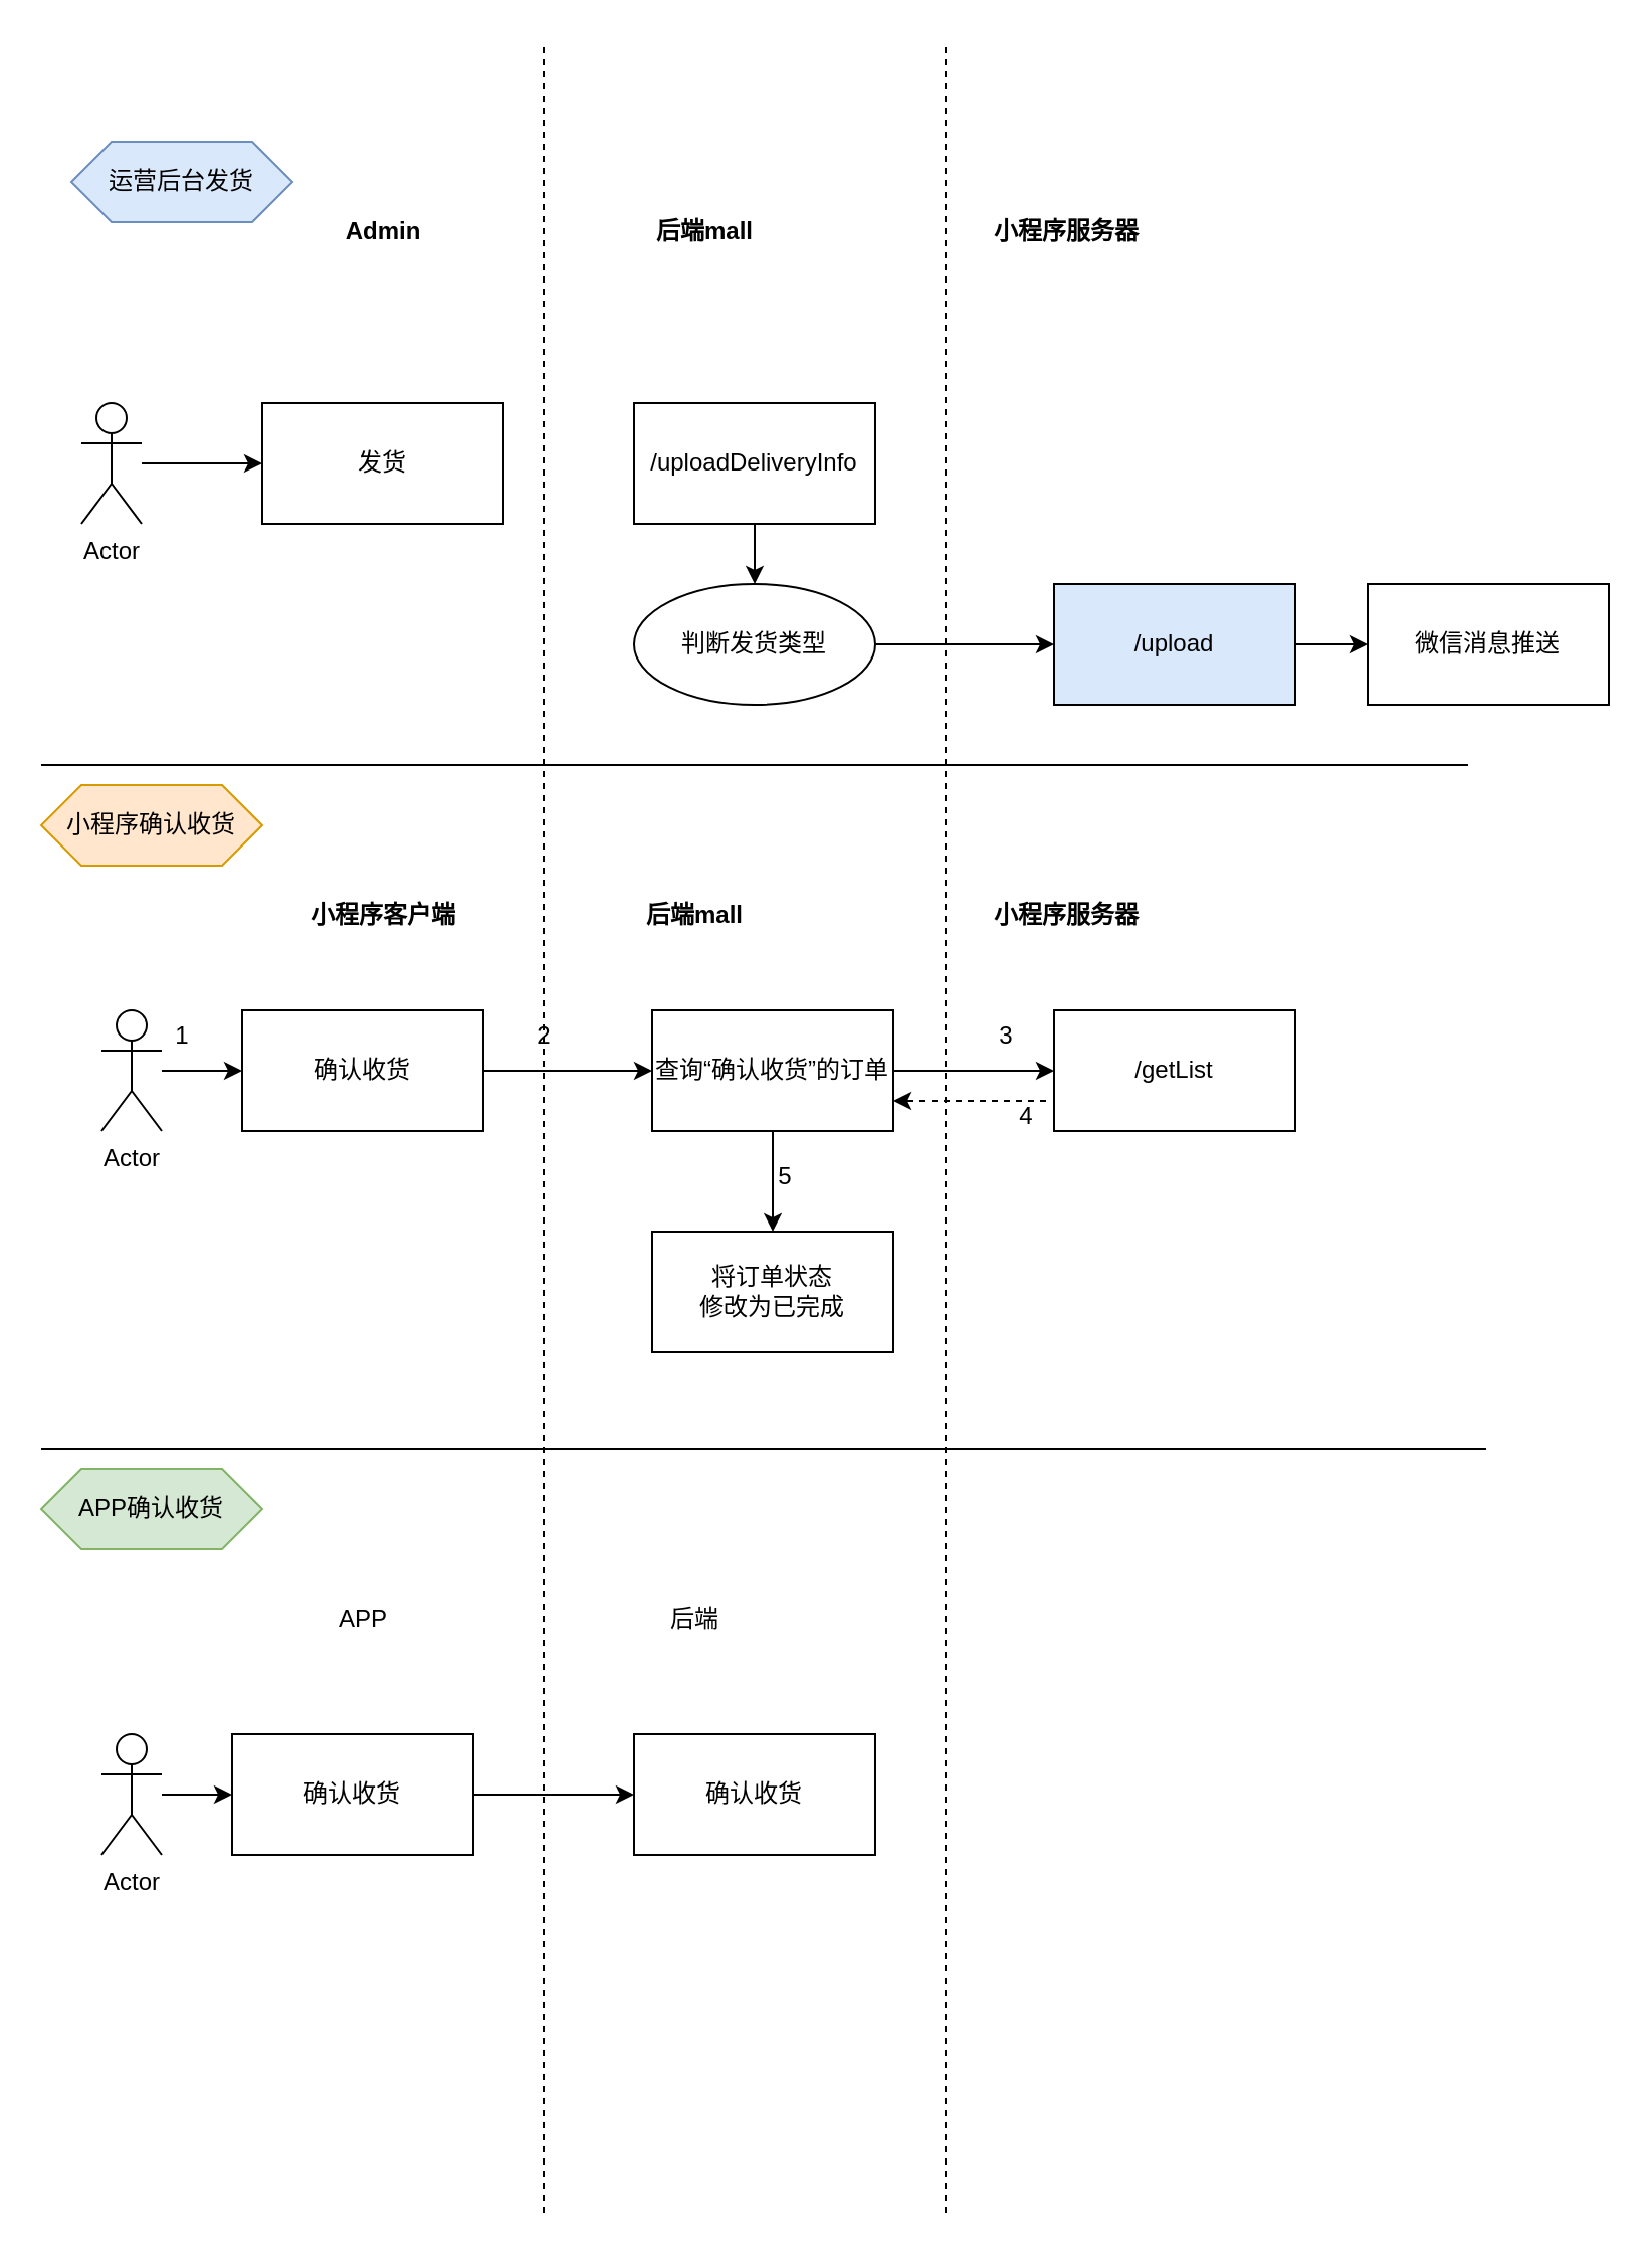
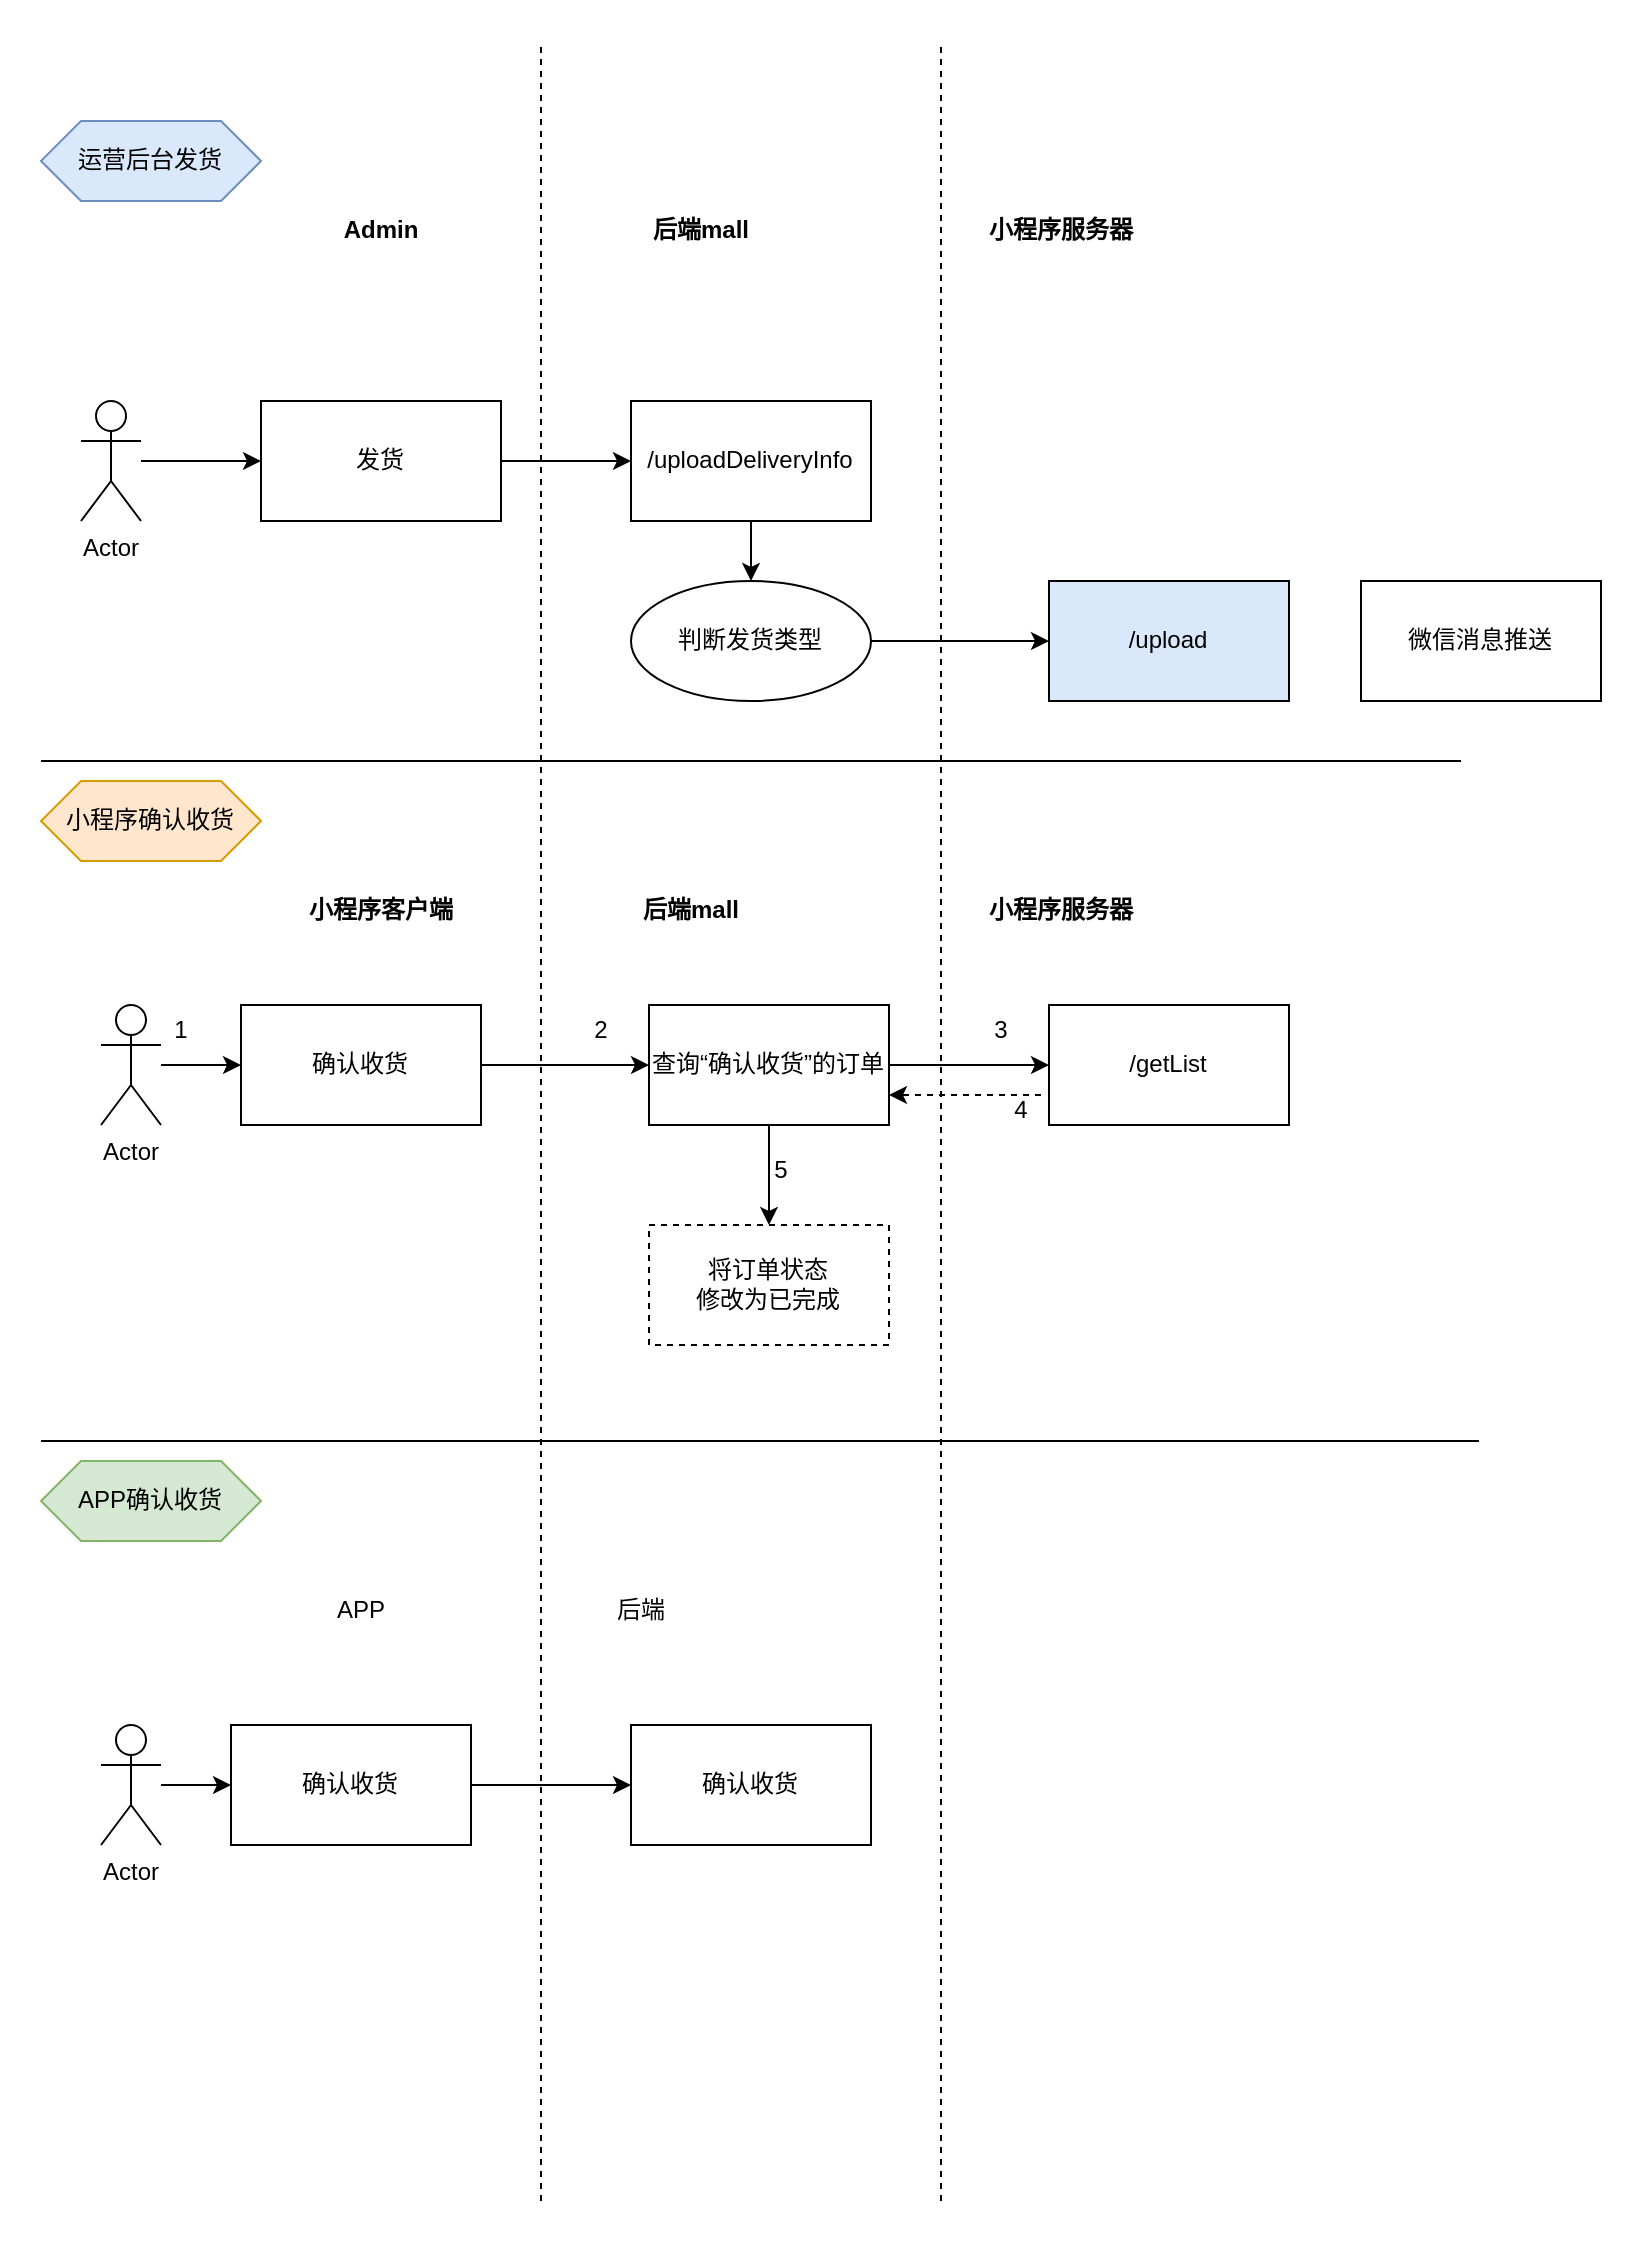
- <mxCell id="32" value="运营后台发货" style="shape=hexagon;perimeter=hexagonPerimeter2;whiteSpace=wrap;html=1;fixedSize=1;fillColor=#dae8fc;strokeColor=#6c8ebf;" vertex="1" parent="1"><mxGeometry x="35" y="70" width="110" height="40" as="geometry" /></mxCell>
+ <mxCell id="32" value="运营后台发货" style="shape=hexagon;perimeter=hexagonPerimeter2;whiteSpace=wrap;html=1;fixedSize=1;fillColor=#dae8fc;strokeColor=#6c8ebf;" vertex="1" parent="1"><mxGeometry y="60" width="110" height="40" as="geometry" x="20" /></mxCell>
+ <mxCell id="39" value="" style="edgeStyle=orthogonalEdgeStyle;rounded=0;orthogonalLoop=1;jettySize=auto;html=1;" edge="1" parent="1" source="40" target="43"><mxGeometry relative="1" as="geometry" /></mxCell>
- <mxCell id="44" value="" style="edgeStyle=orthogonalEdgeStyle;rounded=0;orthogonalLoop=1;jettySize=auto;html=1;" edge="1" parent="1" source="45" target="47"><mxGeometry relative="1" as="geometry" /></mxCell>
- <mxCell id="26" value="2" style="text;html=1;align=center;verticalAlign=middle;resizable=0;points=[];autosize=1;strokeColor=none;fillColor=none;" vertex="1" parent="1"><mxGeometry x="255" y="500" width="30" height="30" as="geometry" /></mxCell>
+ <mxCell id="26" value="2" style="text;html=1;align=center;verticalAlign=middle;resizable=0;points=[];autosize=1;strokeColor=none;fillColor=none;" vertex="1" parent="1"><mxGeometry x="285" y="500" width="30" height="30" as="geometry" /></mxCell>
- <mxCell id="12" value="将订单状态&lt;br&gt;修改为已完成" style="rounded=0;whiteSpace=wrap;html=1;" vertex="1" parent="1"><mxGeometry x="324" y="612" width="120" height="60" as="geometry" /></mxCell>
+ <mxCell id="12" value="将订单状态&lt;br&gt;修改为已完成" style="rounded=0;whiteSpace=wrap;html=1;dashed=1;" vertex="1" parent="1"><mxGeometry x="324" y="612" width="120" height="60" as="geometry" /></mxCell>
- <mxCell id="15" value="后端" style="text;html=1;align=center;verticalAlign=middle;resizable=0;points=[];autosize=1;strokeColor=none;fillColor=none;" vertex="1" parent="1"><mxGeometry x="320" y="790" width="50" height="30" as="geometry" /></mxCell>
+ <mxCell id="15" value="后端" style="text;html=1;align=center;verticalAlign=middle;resizable=0;points=[];autosize=1;strokeColor=none;fillColor=none;" vertex="1" parent="1"><mxGeometry x="295" y="790" width="50" height="30" as="geometry" /></mxCell>
